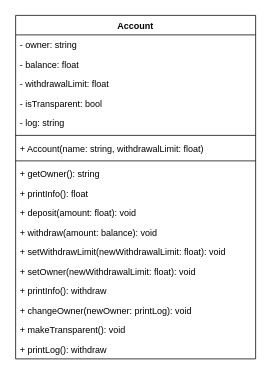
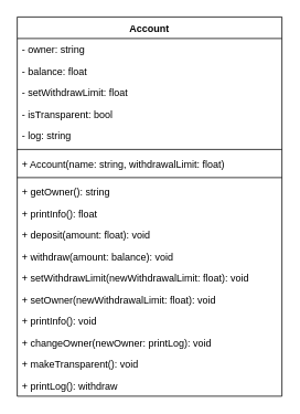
- <mxCell id="5" value="- withdrawalLimit: float" style="text;strokeColor=none;fillColor=none;align=left;verticalAlign=top;spacingLeft=4;spacingRight=4;overflow=hidden;rotatable=0;points=[[0,0.5],[1,0.5]];portConstraint=eastwest;" vertex="1" parent="2"><mxGeometry y="78" width="320" height="26" as="geometry" /></mxCell>
+ <mxCell id="5" value="- setWithdrawLimit: float" style="text;strokeColor=none;fillColor=none;align=left;verticalAlign=top;spacingLeft=4;spacingRight=4;overflow=hidden;rotatable=0;points=[[0,0.5],[1,0.5]];portConstraint=eastwest;" vertex="1" parent="2"><mxGeometry y="78" width="320" height="26" as="geometry" /></mxCell>
- <mxCell id="17" value="+ printInfo(): withdraw" style="text;strokeColor=none;fillColor=none;align=left;verticalAlign=top;spacingLeft=4;spacingRight=4;overflow=hidden;rotatable=0;points=[[0,0.5],[1,0.5]];portConstraint=eastwest;" vertex="1" parent="2"><mxGeometry y="354" width="320" height="26" as="geometry" /></mxCell>
+ <mxCell id="17" value="+ printInfo(): void" style="text;strokeColor=none;fillColor=none;align=left;verticalAlign=top;spacingLeft=4;spacingRight=4;overflow=hidden;rotatable=0;points=[[0,0.5],[1,0.5]];portConstraint=eastwest;" vertex="1" parent="2"><mxGeometry y="354" width="320" height="26" as="geometry" /></mxCell>
